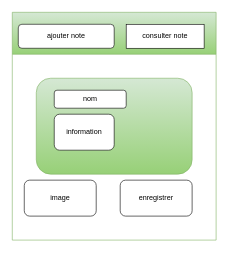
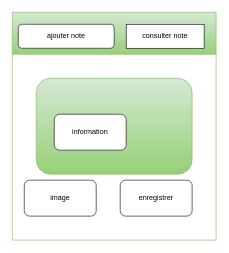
- <mxCell id="9" value="nom" style="rounded=1;whiteSpace=wrap;html=1;" vertex="1" parent="1"><mxGeometry x="90" y="150" width="120" height="30" as="geometry" /></mxCell>
- <mxCell id="6" value="information" style="rounded=1;whiteSpace=wrap;html=1;" vertex="1" parent="2"><mxGeometry x="70" y="170" width="100" height="60" as="geometry" /></mxCell>
+ <mxCell id="6" value="information" style="rounded=1;whiteSpace=wrap;html=1;" vertex="1" parent="2"><mxGeometry x="70" y="170" width="120" height="60" as="geometry" /></mxCell>
